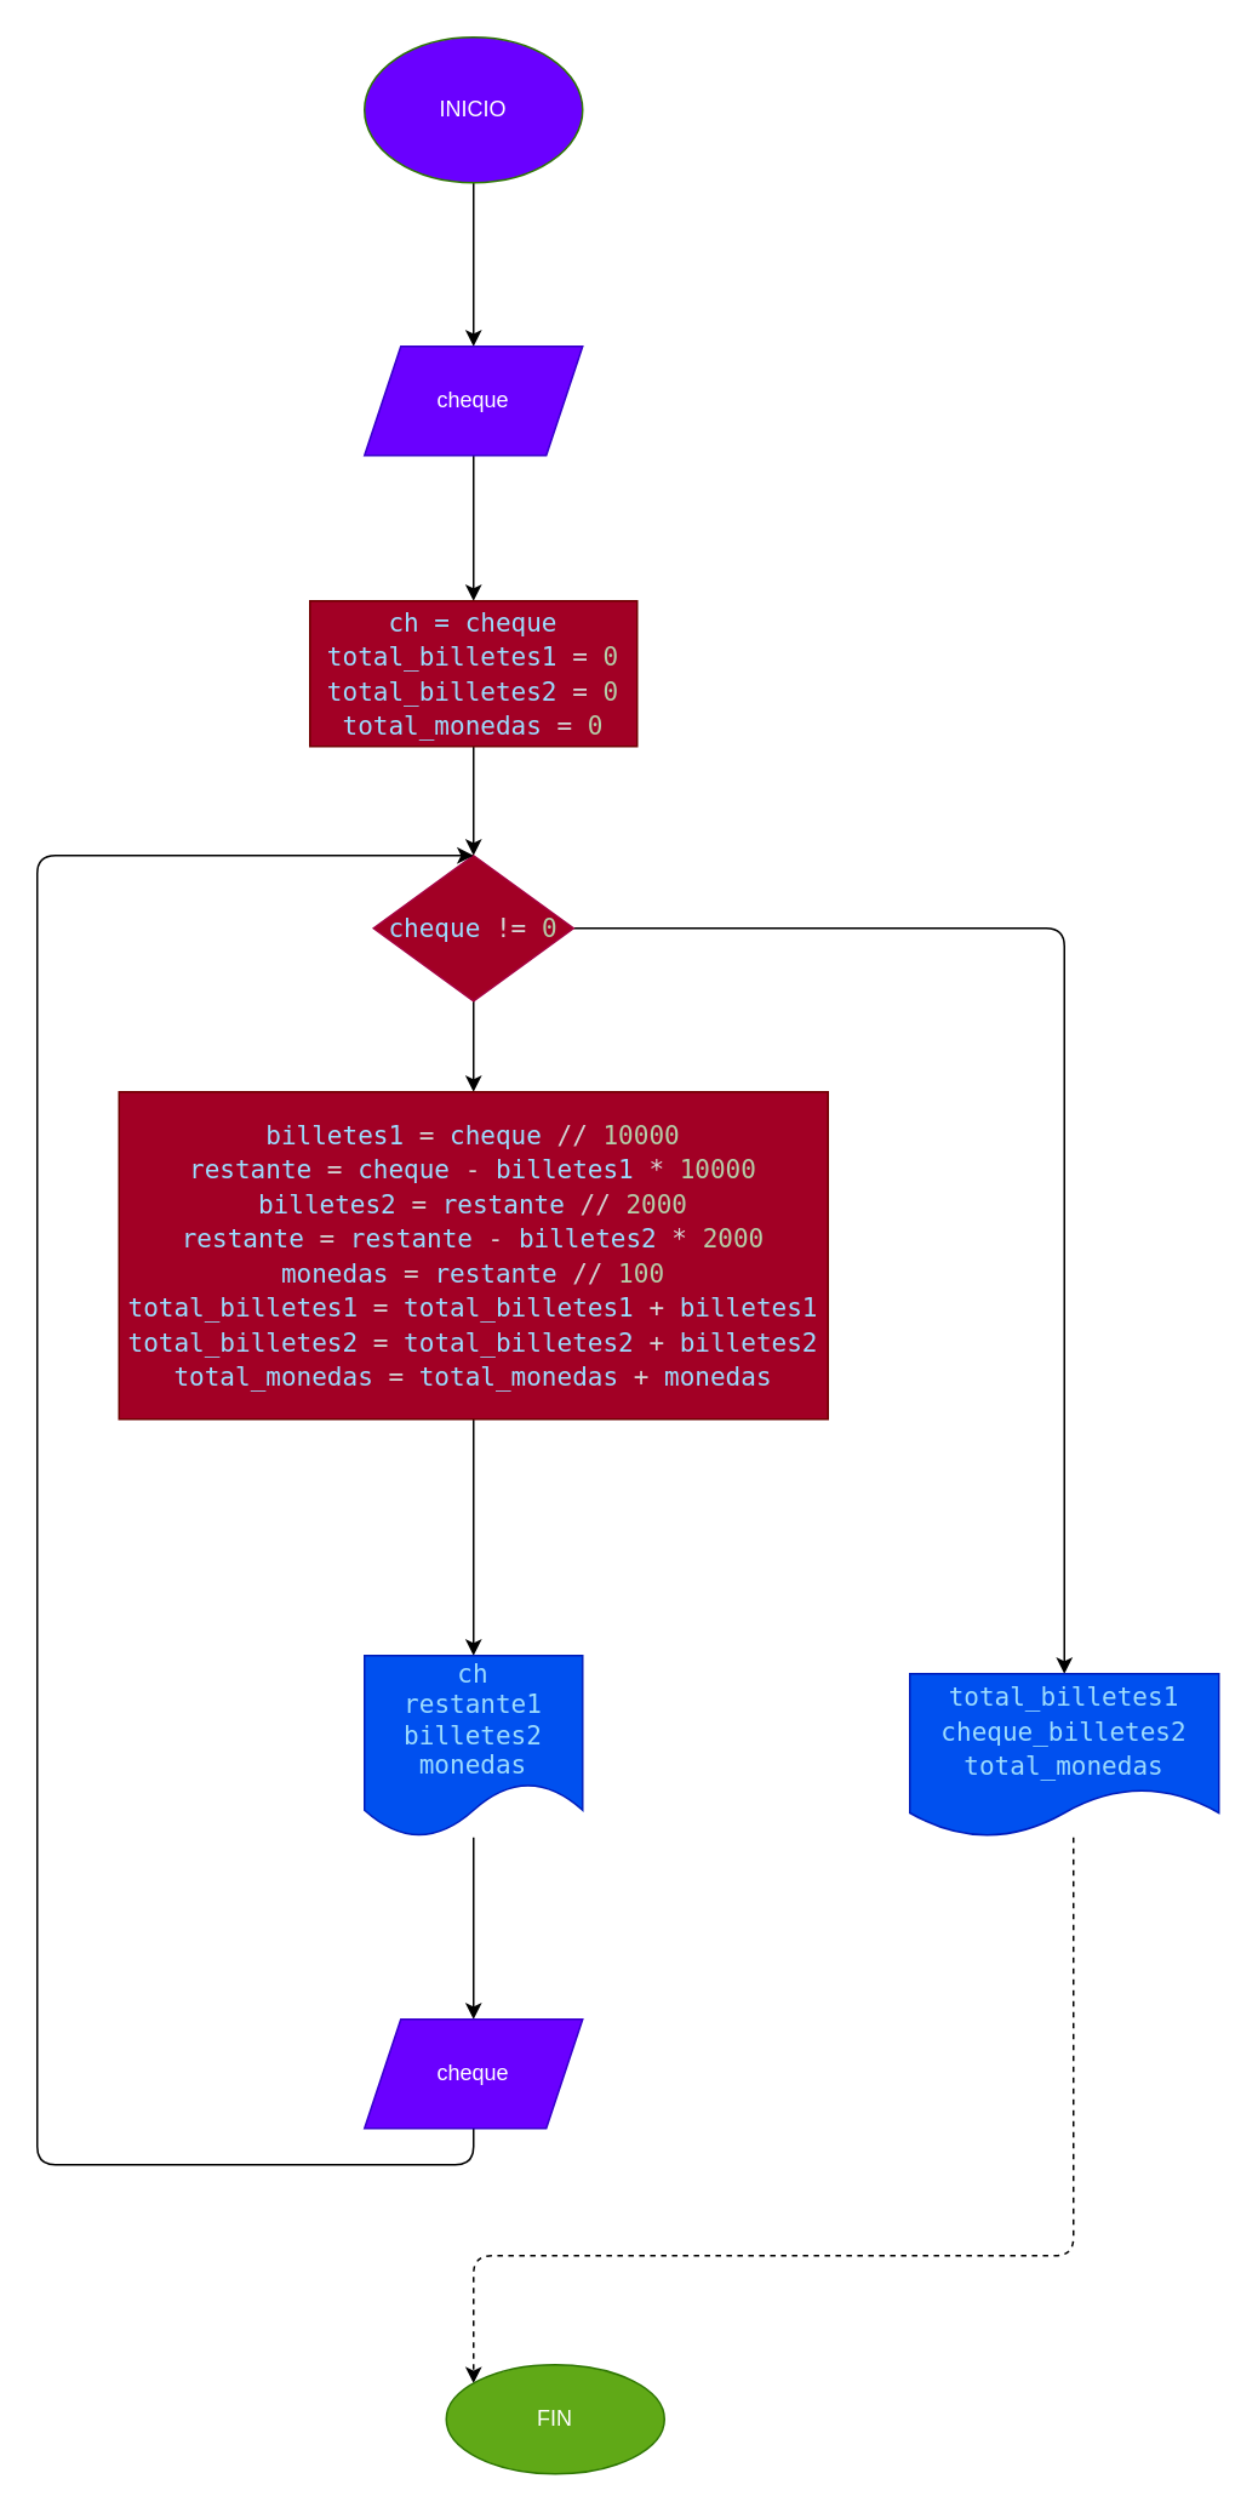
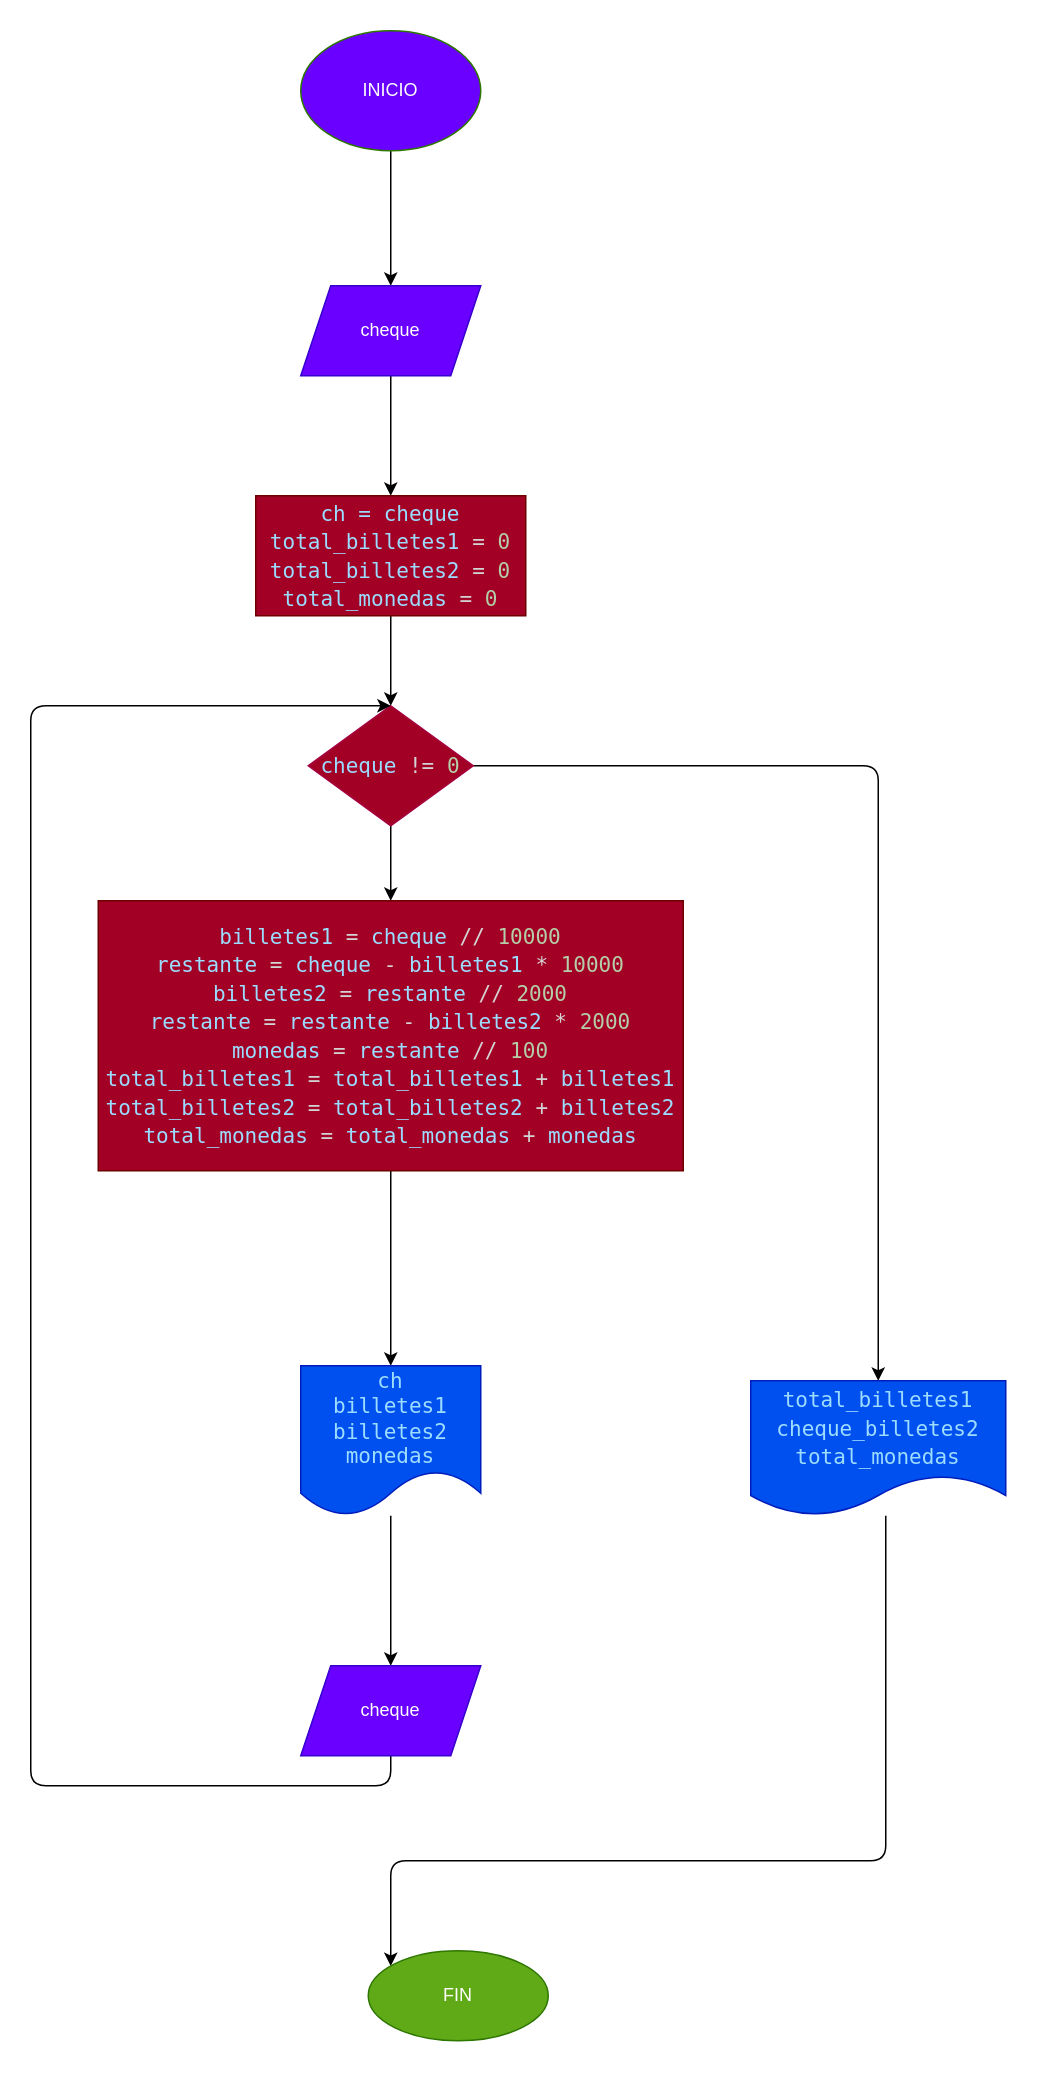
- <mxCell id="14" value="&lt;span style=&quot;color: rgb(156 , 220 , 254) ; font-family: &amp;#34;droid sans mono&amp;#34; , &amp;#34;monospace&amp;#34; , monospace ; font-size: 14px&quot;&gt;ch&lt;/span&gt;&lt;span style=&quot;color: rgb(156 , 220 , 254) ; font-family: &amp;#34;droid sans mono&amp;#34; , &amp;#34;monospace&amp;#34; , monospace ; font-size: 14px&quot;&gt;&lt;br&gt;restante1&lt;br&gt;&lt;/span&gt;&lt;span style=&quot;color: rgb(156 , 220 , 254) ; font-family: &amp;#34;droid sans mono&amp;#34; , &amp;#34;monospace&amp;#34; , monospace ; font-size: 14px&quot;&gt;billetes2&lt;br&gt;&lt;/span&gt;&lt;span style=&quot;color: rgb(156 , 220 , 254) ; font-family: &amp;#34;droid sans mono&amp;#34; , &amp;#34;monospace&amp;#34; , monospace ; font-size: 14px&quot;&gt;monedas&lt;/span&gt;&lt;span style=&quot;color: rgb(156 , 220 , 254) ; font-family: &amp;#34;droid sans mono&amp;#34; , &amp;#34;monospace&amp;#34; , monospace ; font-size: 14px&quot;&gt;&lt;br&gt;&lt;/span&gt;" style="shape=document;whiteSpace=wrap;html=1;boundedLbl=1;fillColor=#0050ef;fontColor=#ffffff;strokeColor=#001DBC;" vertex="1" parent="1"><mxGeometry x="200" y="910" width="120" height="100" as="geometry" /></mxCell>
+ <mxCell id="14" value="&lt;span style=&quot;color: rgb(156 , 220 , 254) ; font-family: &amp;#34;droid sans mono&amp;#34; , &amp;#34;monospace&amp;#34; , monospace ; font-size: 14px&quot;&gt;ch&lt;/span&gt;&lt;span style=&quot;color: rgb(156 , 220 , 254) ; font-family: &amp;#34;droid sans mono&amp;#34; , &amp;#34;monospace&amp;#34; , monospace ; font-size: 14px&quot;&gt;&lt;br&gt;billetes1&lt;br&gt;&lt;/span&gt;&lt;span style=&quot;color: rgb(156 , 220 , 254) ; font-family: &amp;#34;droid sans mono&amp;#34; , &amp;#34;monospace&amp;#34; , monospace ; font-size: 14px&quot;&gt;billetes2&lt;br&gt;&lt;/span&gt;&lt;span style=&quot;color: rgb(156 , 220 , 254) ; font-family: &amp;#34;droid sans mono&amp;#34; , &amp;#34;monospace&amp;#34; , monospace ; font-size: 14px&quot;&gt;monedas&lt;/span&gt;&lt;span style=&quot;color: rgb(156 , 220 , 254) ; font-family: &amp;#34;droid sans mono&amp;#34; , &amp;#34;monospace&amp;#34; , monospace ; font-size: 14px&quot;&gt;&lt;br&gt;&lt;/span&gt;" style="shape=document;whiteSpace=wrap;html=1;boundedLbl=1;fillColor=#0050ef;fontColor=#ffffff;strokeColor=#001DBC;" vertex="1" parent="1"><mxGeometry x="200" y="910" width="120" height="100" as="geometry" /></mxCell>
- <mxCell id="17" value="" style="edgeStyle=orthogonalEdgeStyle;html=1;dashed=1;" edge="1" parent="1" source="18" target="19"><mxGeometry relative="1" as="geometry"><Array as="points"><mxPoint x="590" y="1240" /><mxPoint x="260" y="1240" /></Array></mxGeometry></mxCell>
+ <mxCell id="17" value="" style="edgeStyle=orthogonalEdgeStyle;html=1;" edge="1" parent="1" source="18" target="19"><mxGeometry relative="1" as="geometry"><Array as="points"><mxPoint x="590" y="1240" /><mxPoint x="260" y="1240" /></Array></mxGeometry></mxCell>
